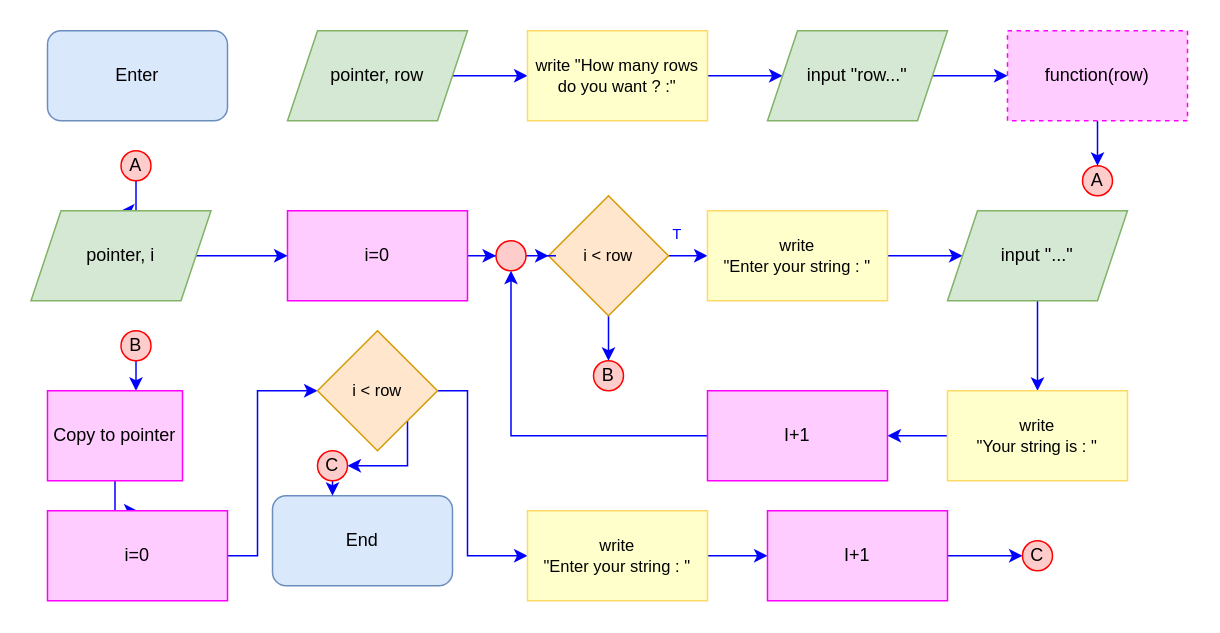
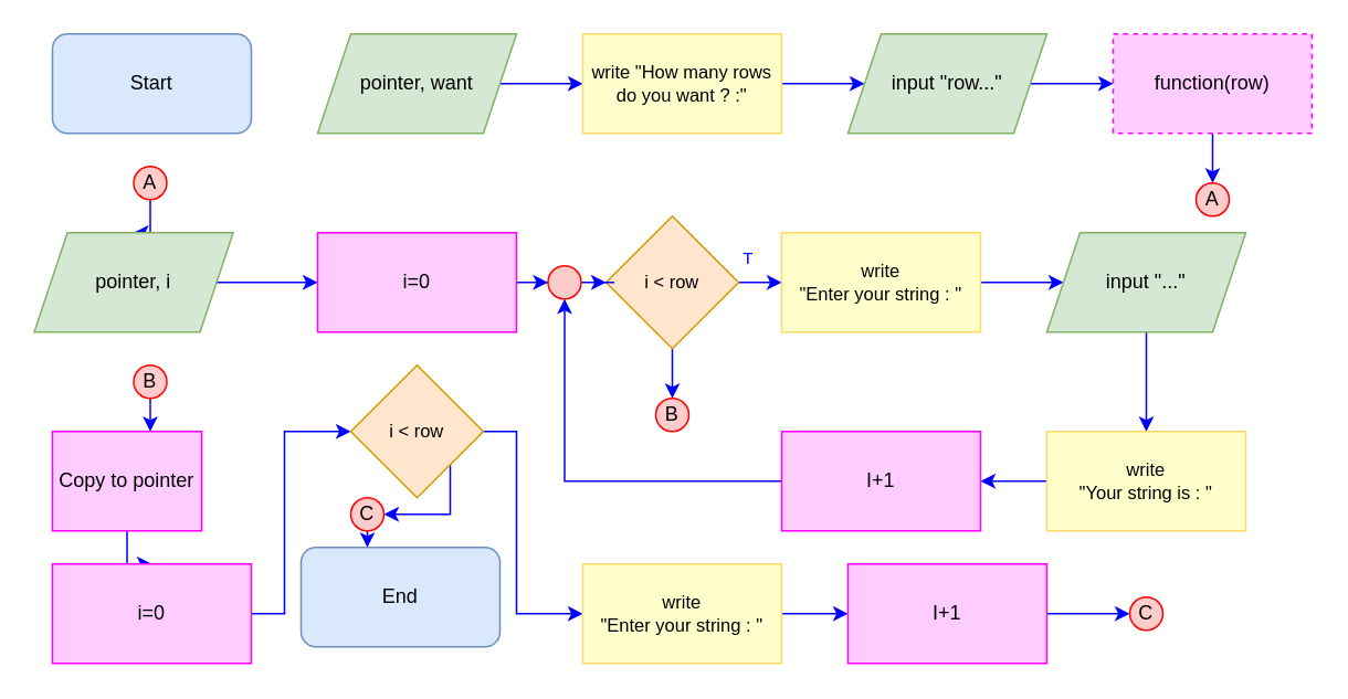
- <mxCell id="2" value="Enter" style="rounded=1;whiteSpace=wrap;html=1;fillColor=#dae8fc;strokeColor=#6c8ebf;" parent="1" vertex="1"><mxGeometry x="31" y="20" width="120" height="60" as="geometry" /></mxCell>
+ <mxCell id="2" value="Start" style="rounded=1;whiteSpace=wrap;html=1;fillColor=#dae8fc;strokeColor=#6c8ebf;" parent="1" vertex="1"><mxGeometry x="31" y="20" width="120" height="60" as="geometry" /></mxCell>
- <mxCell id="4" value="pointer, row" style="shape=parallelogram;perimeter=parallelogramPerimeter;whiteSpace=wrap;html=1;fixedSize=1;fillColor=#d5e8d4;strokeColor=#82b366;" parent="1" vertex="1"><mxGeometry x="191" y="20" width="120" height="60" as="geometry" /></mxCell>
+ <mxCell id="4" value="pointer, want" style="shape=parallelogram;perimeter=parallelogramPerimeter;whiteSpace=wrap;html=1;fixedSize=1;fillColor=#d5e8d4;strokeColor=#82b366;" parent="1" vertex="1"><mxGeometry x="191" y="20" width="120" height="60" as="geometry" /></mxCell>
